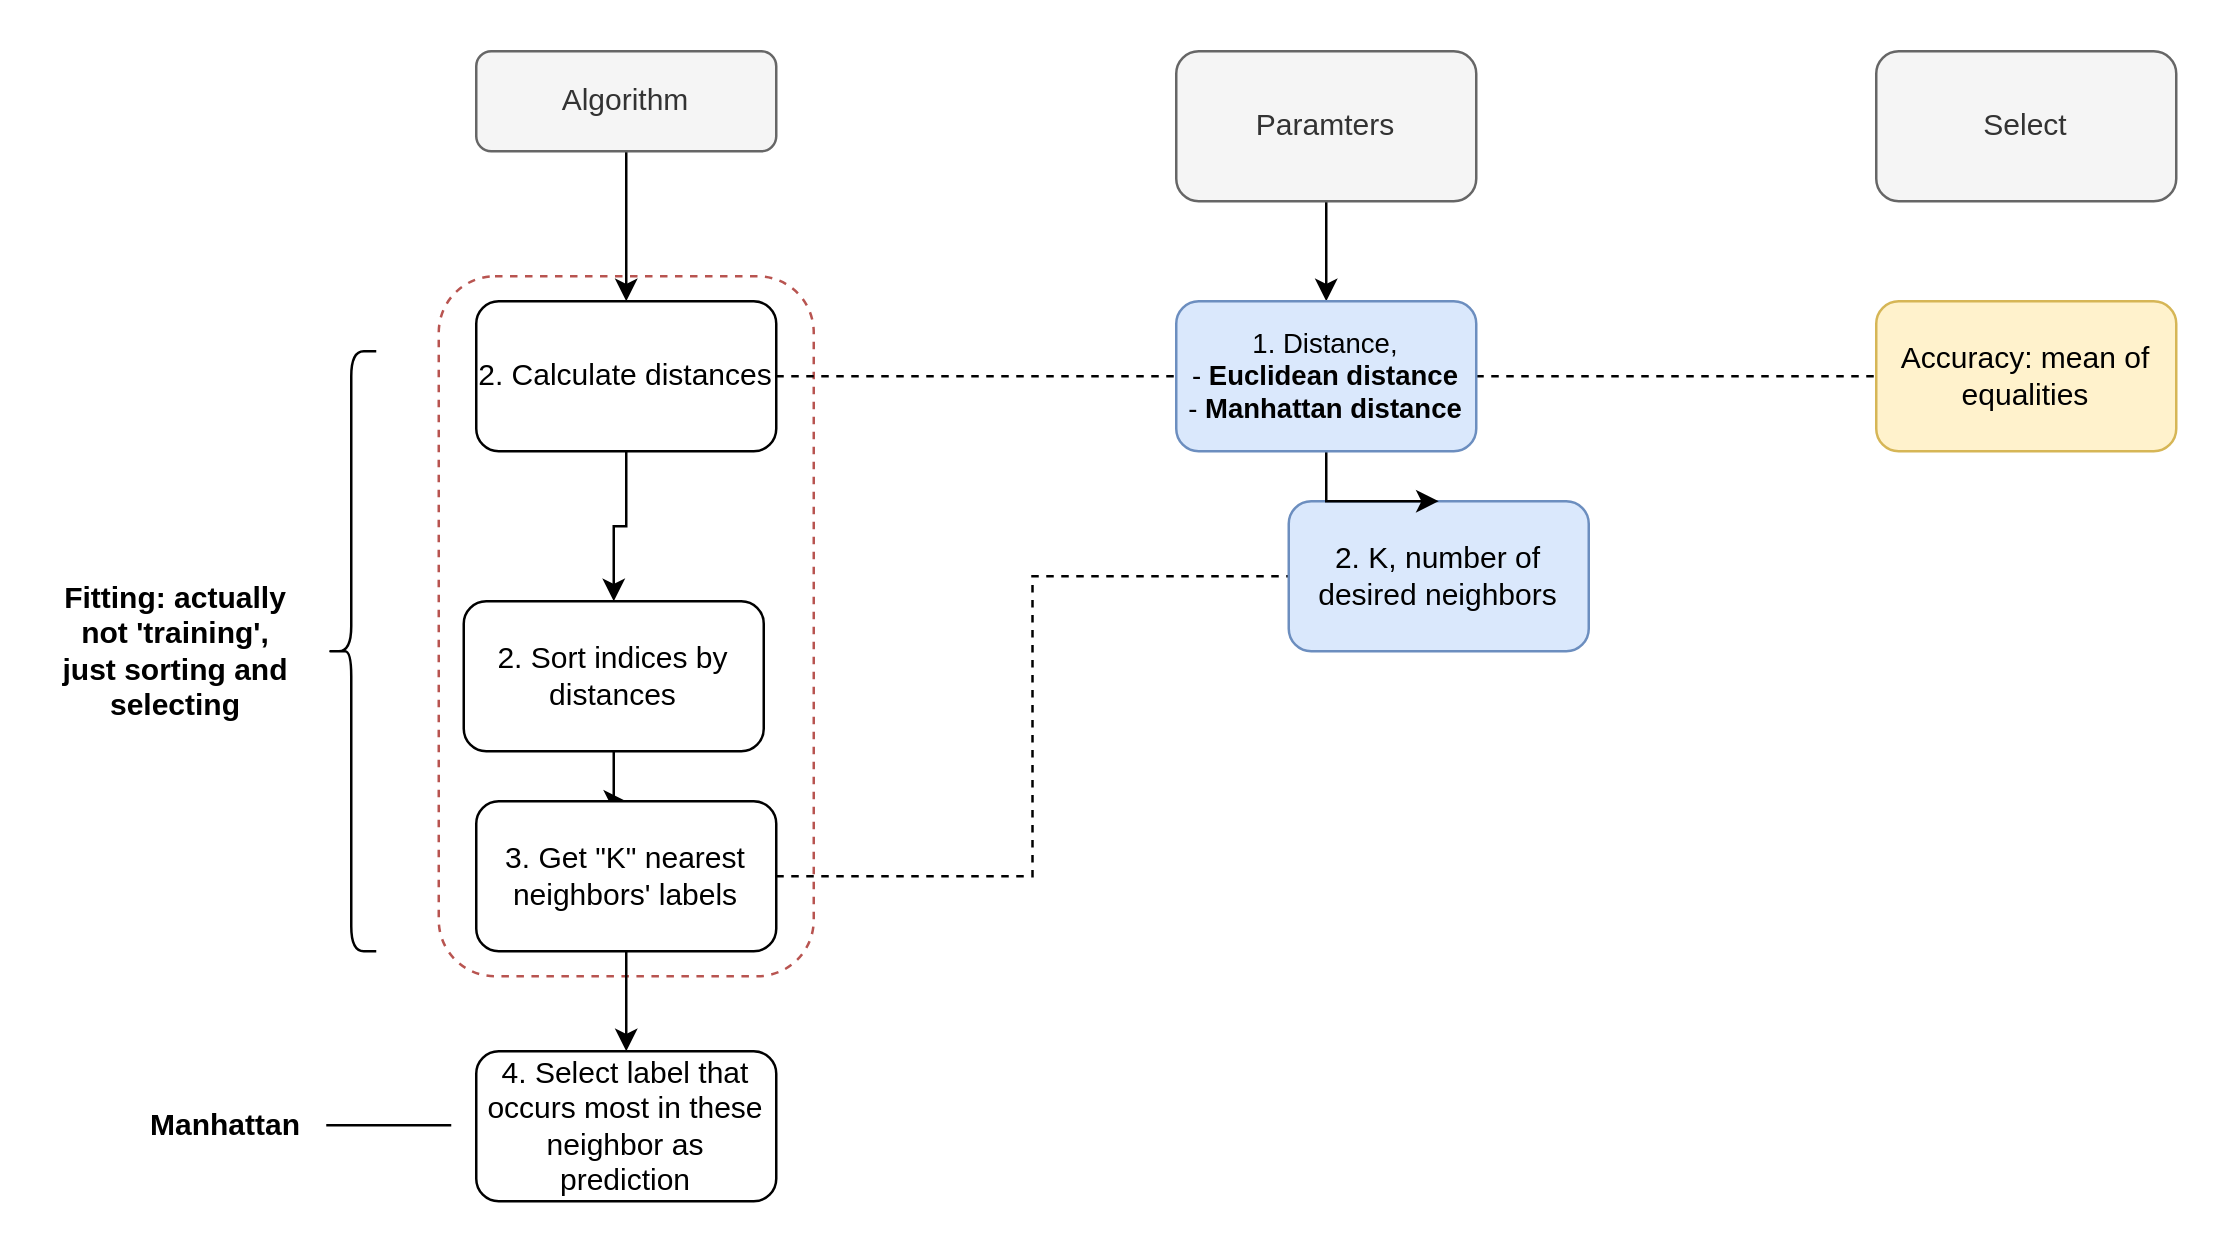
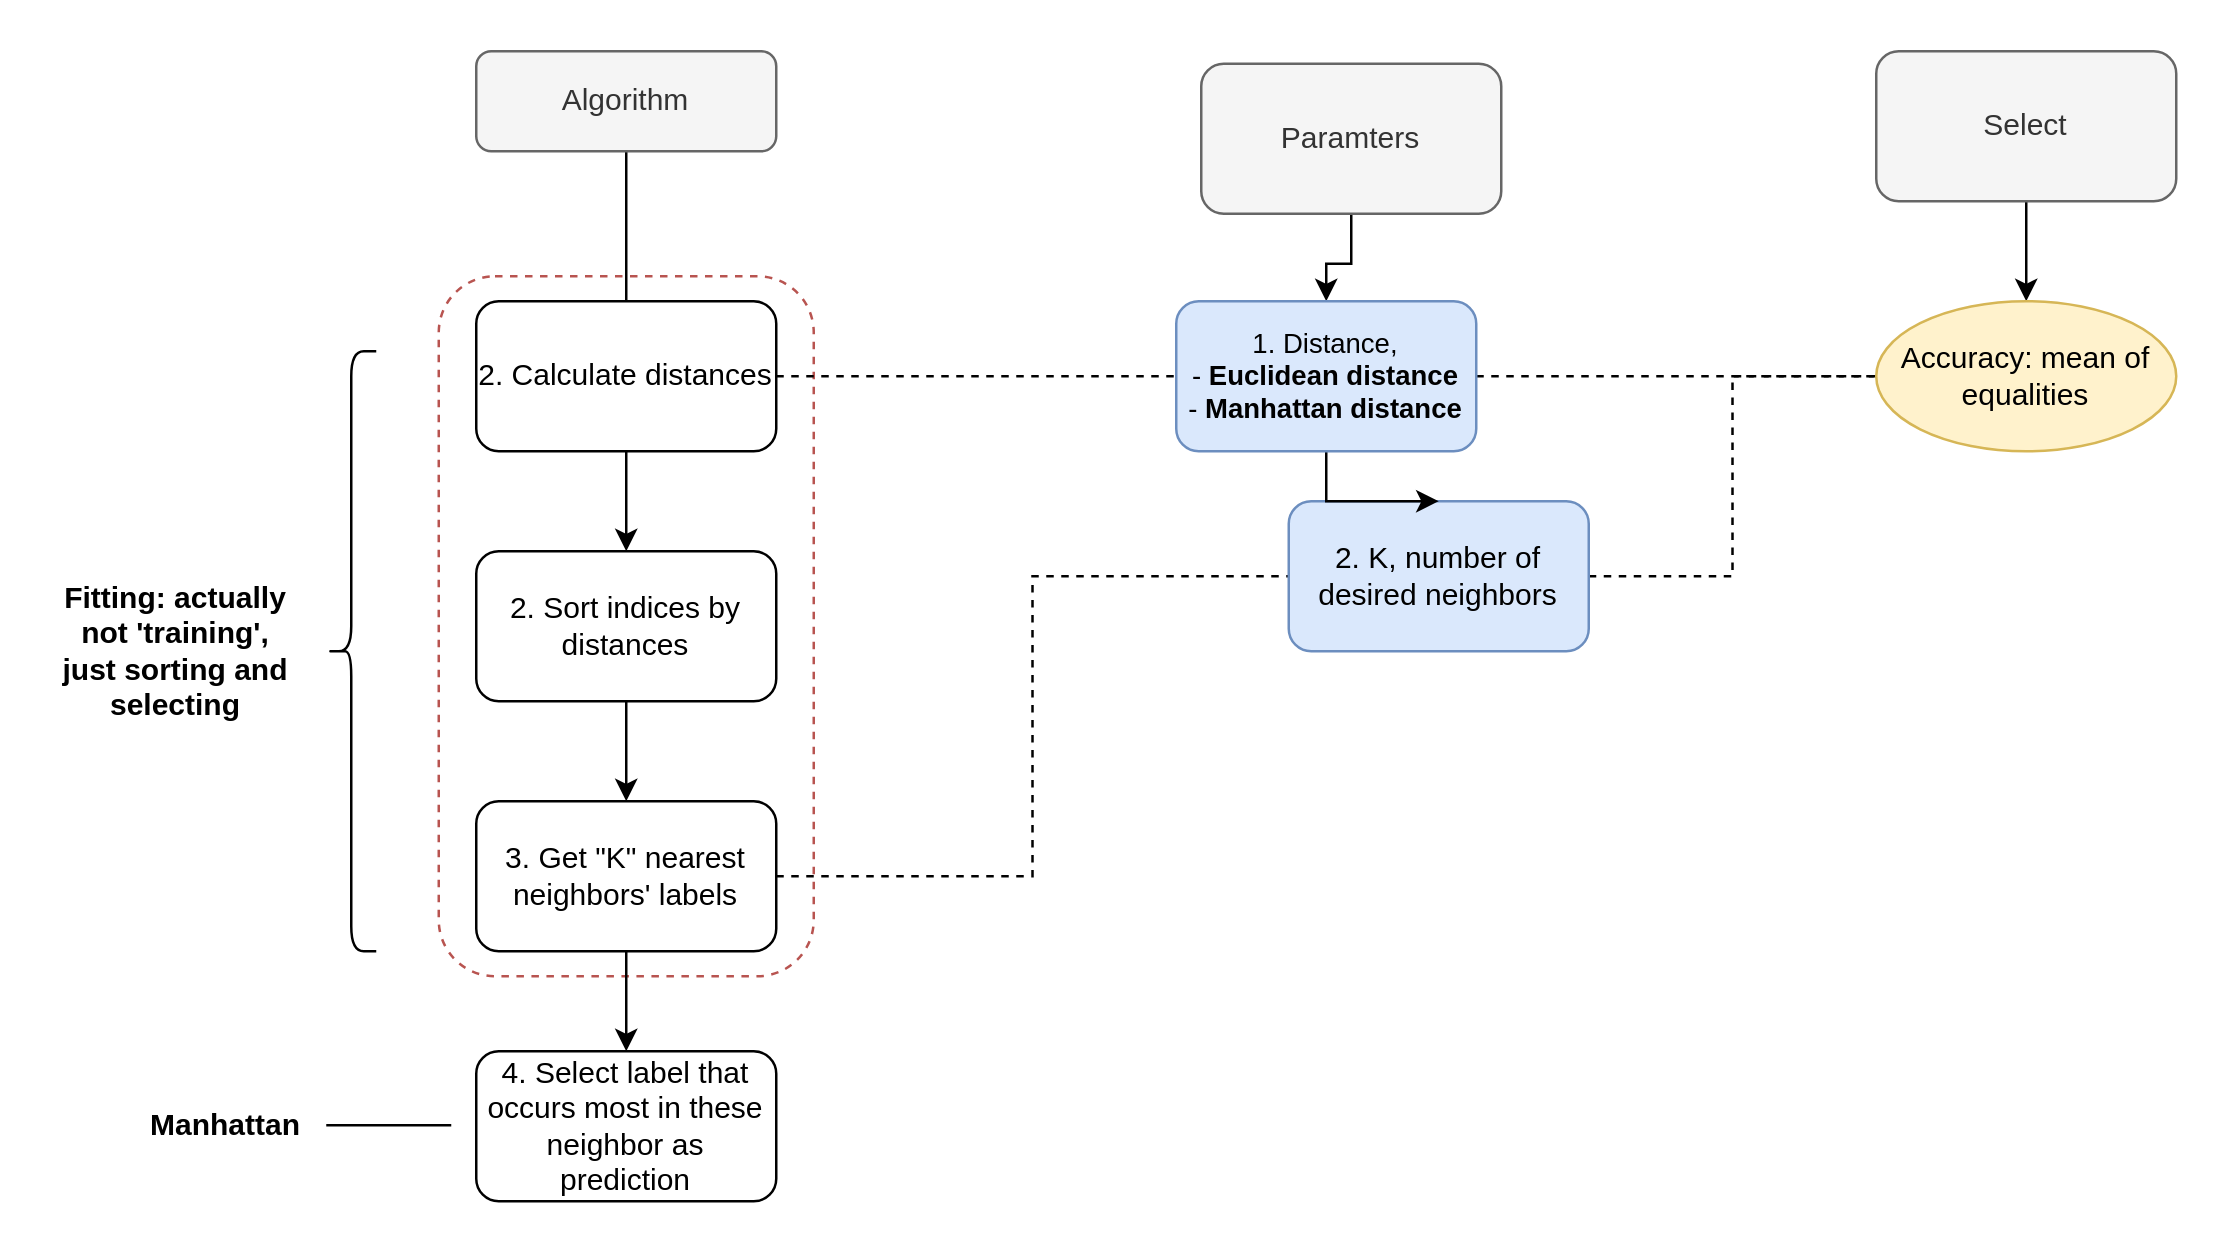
- <mxCell id="4" value="Paramters" style="rounded=1;whiteSpace=wrap;html=1;fillColor=#f5f5f5;fontColor=#333333;strokeColor=#666666;" vertex="1" parent="1"><mxGeometry x="470" y="20" width="120" height="60" as="geometry" /></mxCell>
+ <mxCell id="4" value="Paramters" style="rounded=1;whiteSpace=wrap;html=1;fillColor=#f5f5f5;fontColor=#333333;strokeColor=#666666;" vertex="1" parent="1"><mxGeometry x="480" y="25" width="120" height="60" as="geometry" /></mxCell>
+ <mxCell id="7" style="edgeStyle=orthogonalEdgeStyle;rounded=0;orthogonalLoop=1;jettySize=auto;html=1;entryX=0.5;entryY=0;entryDx=0;entryDy=0;" edge="1" parent="1" source="8" target="27"><mxGeometry relative="1" as="geometry" /></mxCell>
- <mxCell id="5" value="" style="edgeStyle=orthogonalEdgeStyle;rounded=0;orthogonalLoop=1;jettySize=auto;html=1;" edge="1" parent="1" source="6" target="11"><mxGeometry relative="1" as="geometry" /></mxCell>
+ <mxCell id="5" value="" style="edgeStyle=orthogonalEdgeStyle;rounded=0;orthogonalLoop=1;jettySize=auto;html=1;endArrow=none;" edge="1" parent="1" source="6" target="11"><mxGeometry relative="1" as="geometry" /></mxCell>
- <mxCell id="27" value="Accuracy: mean of equalities" style="rounded=1;whiteSpace=wrap;html=1;fillColor=#fff2cc;strokeColor=#d6b656;" vertex="1" parent="1"><mxGeometry x="750" y="120" width="120" height="60" as="geometry" /></mxCell>
+ <mxCell id="27" value="Accuracy: mean of equalities" style="ellipse;whiteSpace=wrap;html=1;fillColor=#fff2cc;strokeColor=#d6b656;" vertex="1" parent="1"><mxGeometry x="750" y="120" width="120" height="60" as="geometry" /></mxCell>
+ <mxCell id="22" style="edgeStyle=orthogonalEdgeStyle;rounded=0;orthogonalLoop=1;jettySize=auto;html=1;entryX=0;entryY=0.5;entryDx=0;entryDy=0;endArrow=none;endFill=0;dashed=1;" edge="1" parent="1" source="23" target="27"><mxGeometry relative="1" as="geometry" /></mxCell>
- <mxCell id="13" value="2. Sort indices by distances" style="rounded=1;whiteSpace=wrap;html=1;" vertex="1" parent="1"><mxGeometry x="185" y="240" width="120" height="60" as="geometry" /></mxCell>
+ <mxCell id="13" value="2. Sort indices by distances" style="rounded=1;whiteSpace=wrap;html=1;" vertex="1" parent="1"><mxGeometry x="190" y="220" width="120" height="60" as="geometry" /></mxCell>
